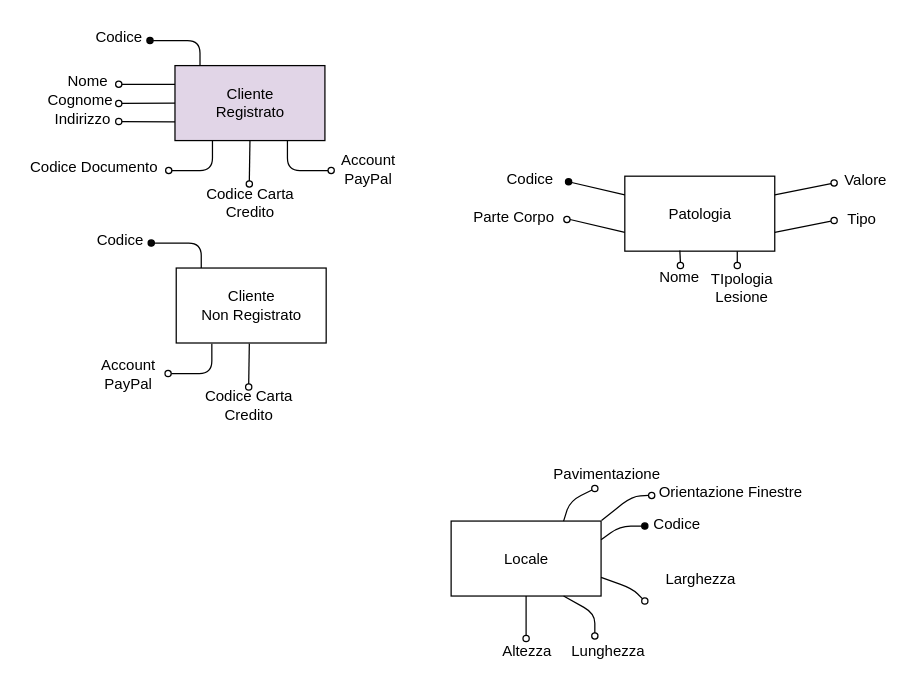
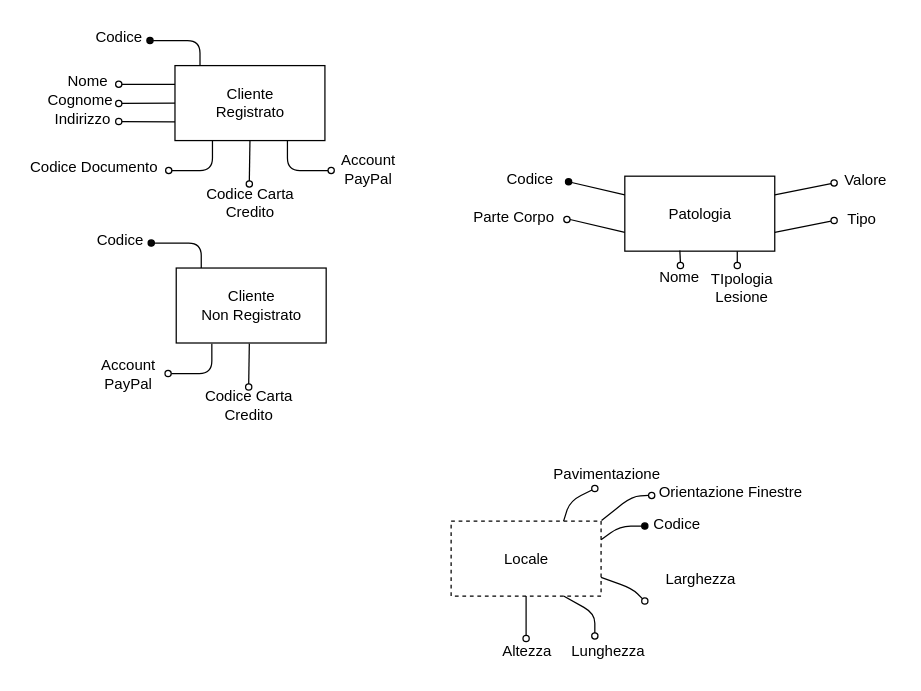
- <mxCell id="2" value="Cliente&lt;br&gt;Registrato" style="rounded=0;whiteSpace=wrap;html=1;fillColor=#e1d5e7;" parent="1" vertex="1"><mxGeometry x="139.5" y="52" width="120" height="60" as="geometry" /></mxCell>
+ <mxCell id="2" value="Cliente&lt;br&gt;Registrato" style="rounded=0;whiteSpace=wrap;html=1;" parent="1" vertex="1"><mxGeometry x="139.5" y="52" width="120" height="60" as="geometry" /></mxCell>
- <mxCell id="34" value="Locale" style="rounded=0;whiteSpace=wrap;html=1;" parent="1" vertex="1"><mxGeometry x="360.5" y="416.5" width="120" height="60" as="geometry" /></mxCell>
+ <mxCell id="34" value="Locale" style="rounded=0;whiteSpace=wrap;html=1;dashed=1;" parent="1" vertex="1"><mxGeometry x="360.5" y="416.5" width="120" height="60" as="geometry" /></mxCell>
